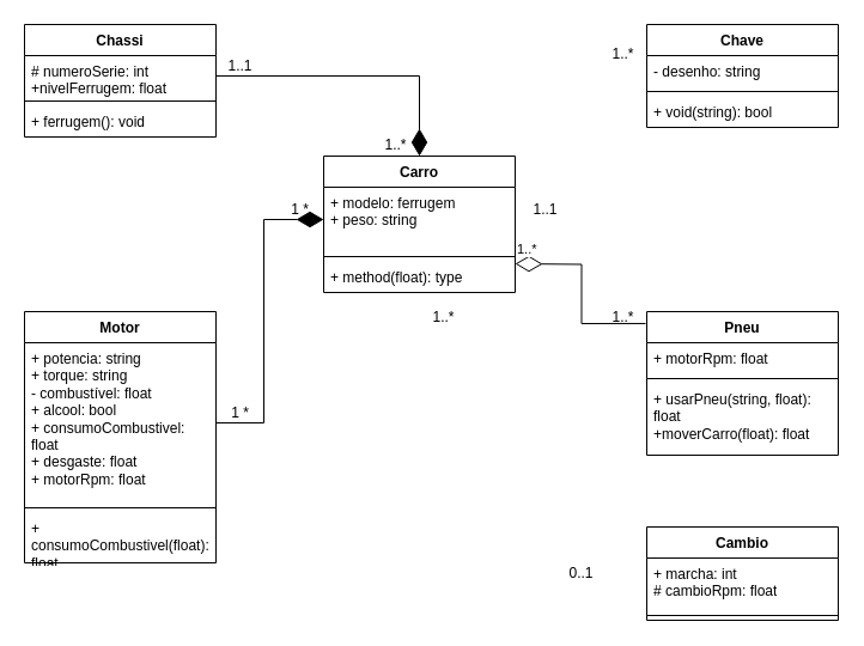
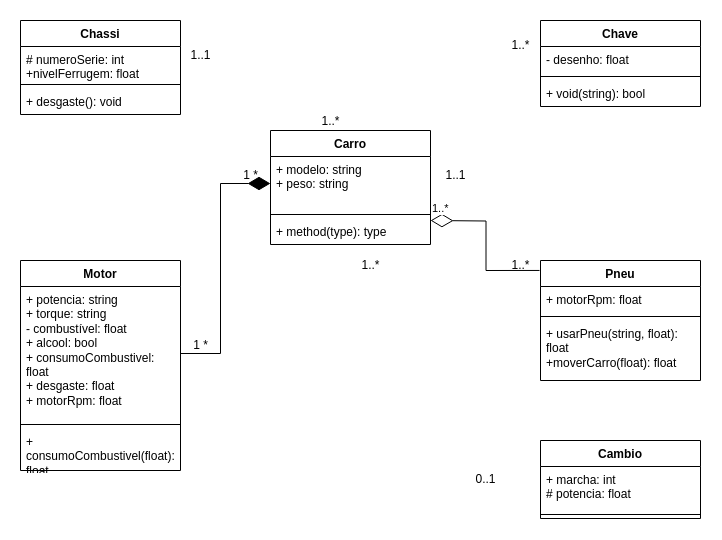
- <mxCell id="21" value="- desenho: string" style="text;strokeColor=none;fillColor=none;align=left;verticalAlign=top;spacingLeft=4;spacingRight=4;overflow=hidden;rotatable=0;points=[[0,0.5],[1,0.5]];portConstraint=eastwest;whiteSpace=wrap;html=1;" vertex="1" parent="20"><mxGeometry y="26" width="160" height="26" as="geometry" /></mxCell>
+ <mxCell id="21" value="- desenho: float" style="text;strokeColor=none;fillColor=none;align=left;verticalAlign=top;spacingLeft=4;spacingRight=4;overflow=hidden;rotatable=0;points=[[0,0.5],[1,0.5]];portConstraint=eastwest;whiteSpace=wrap;html=1;" vertex="1" parent="20"><mxGeometry y="26" width="160" height="26" as="geometry" /></mxCell>
- <mxCell id="2" style="edgeStyle=orthogonalEdgeStyle;rounded=0;orthogonalLoop=1;jettySize=auto;html=1;entryX=1;entryY=0.5;entryDx=0;entryDy=0;endArrow=none;endFill=0;startArrow=diamondThin;startFill=1;startSize=20;" edge="1" parent="1" source="3" target="13"><mxGeometry relative="1" as="geometry" /></mxCell>
- <mxCell id="15" value="+ ferrugem(): void" style="text;strokeColor=none;fillColor=none;align=left;verticalAlign=top;spacingLeft=4;spacingRight=4;overflow=hidden;rotatable=0;points=[[0,0.5],[1,0.5]];portConstraint=eastwest;whiteSpace=wrap;html=1;" vertex="1" parent="12"><mxGeometry y="68" width="160" height="26" as="geometry" /></mxCell>
+ <mxCell id="15" value="+ desgaste(): void" style="text;strokeColor=none;fillColor=none;align=left;verticalAlign=top;spacingLeft=4;spacingRight=4;overflow=hidden;rotatable=0;points=[[0,0.5],[1,0.5]];portConstraint=eastwest;whiteSpace=wrap;html=1;" vertex="1" parent="12"><mxGeometry y="68" width="160" height="26" as="geometry" /></mxCell>
- <mxCell id="4" value="&lt;div&gt;&lt;span style=&quot;background-color: initial;&quot;&gt;+ modelo: ferrugem&lt;/span&gt;&lt;/div&gt;&lt;div&gt;&lt;span style=&quot;background-color: initial;&quot;&gt;+ peso: string&lt;/span&gt;&lt;/div&gt;" style="text;strokeColor=none;fillColor=none;align=left;verticalAlign=top;spacingLeft=4;spacingRight=4;overflow=hidden;rotatable=0;points=[[0,0.5],[1,0.5]];portConstraint=eastwest;whiteSpace=wrap;html=1;" parent="3" vertex="1"><mxGeometry y="26" width="160" height="54" as="geometry" /></mxCell>
+ <mxCell id="4" value="&lt;div&gt;&lt;span style=&quot;background-color: initial;&quot;&gt;+ modelo: string&lt;/span&gt;&lt;/div&gt;&lt;div&gt;&lt;span style=&quot;background-color: initial;&quot;&gt;+ peso: string&lt;/span&gt;&lt;/div&gt;" style="text;strokeColor=none;fillColor=none;align=left;verticalAlign=top;spacingLeft=4;spacingRight=4;overflow=hidden;rotatable=0;points=[[0,0.5],[1,0.5]];portConstraint=eastwest;whiteSpace=wrap;html=1;" parent="3" vertex="1"><mxGeometry y="26" width="160" height="54" as="geometry" /></mxCell>
- <mxCell id="6" value="+ method(float): type" style="text;strokeColor=none;fillColor=none;align=left;verticalAlign=top;spacingLeft=4;spacingRight=4;overflow=hidden;rotatable=0;points=[[0,0.5],[1,0.5]];portConstraint=eastwest;whiteSpace=wrap;html=1;" parent="3" vertex="1"><mxGeometry y="88" width="160" height="26" as="geometry" /></mxCell>
+ <mxCell id="6" value="+ method(type): type" style="text;strokeColor=none;fillColor=none;align=left;verticalAlign=top;spacingLeft=4;spacingRight=4;overflow=hidden;rotatable=0;points=[[0,0.5],[1,0.5]];portConstraint=eastwest;whiteSpace=wrap;html=1;" parent="3" vertex="1"><mxGeometry y="88" width="160" height="26" as="geometry" /></mxCell>
- <mxCell id="25" value="+ marcha: int&lt;div&gt;# cambioRpm: float&lt;/div&gt;" style="text;strokeColor=none;fillColor=none;align=left;verticalAlign=top;spacingLeft=4;spacingRight=4;overflow=hidden;rotatable=0;points=[[0,0.5],[1,0.5]];portConstraint=eastwest;whiteSpace=wrap;html=1;" vertex="1" parent="24"><mxGeometry y="26" width="160" height="44" as="geometry" /></mxCell>
+ <mxCell id="25" value="+ marcha: int&lt;div&gt;# potencia: float&lt;/div&gt;" style="text;strokeColor=none;fillColor=none;align=left;verticalAlign=top;spacingLeft=4;spacingRight=4;overflow=hidden;rotatable=0;points=[[0,0.5],[1,0.5]];portConstraint=eastwest;whiteSpace=wrap;html=1;" vertex="1" parent="24"><mxGeometry y="26" width="160" height="44" as="geometry" /></mxCell>
